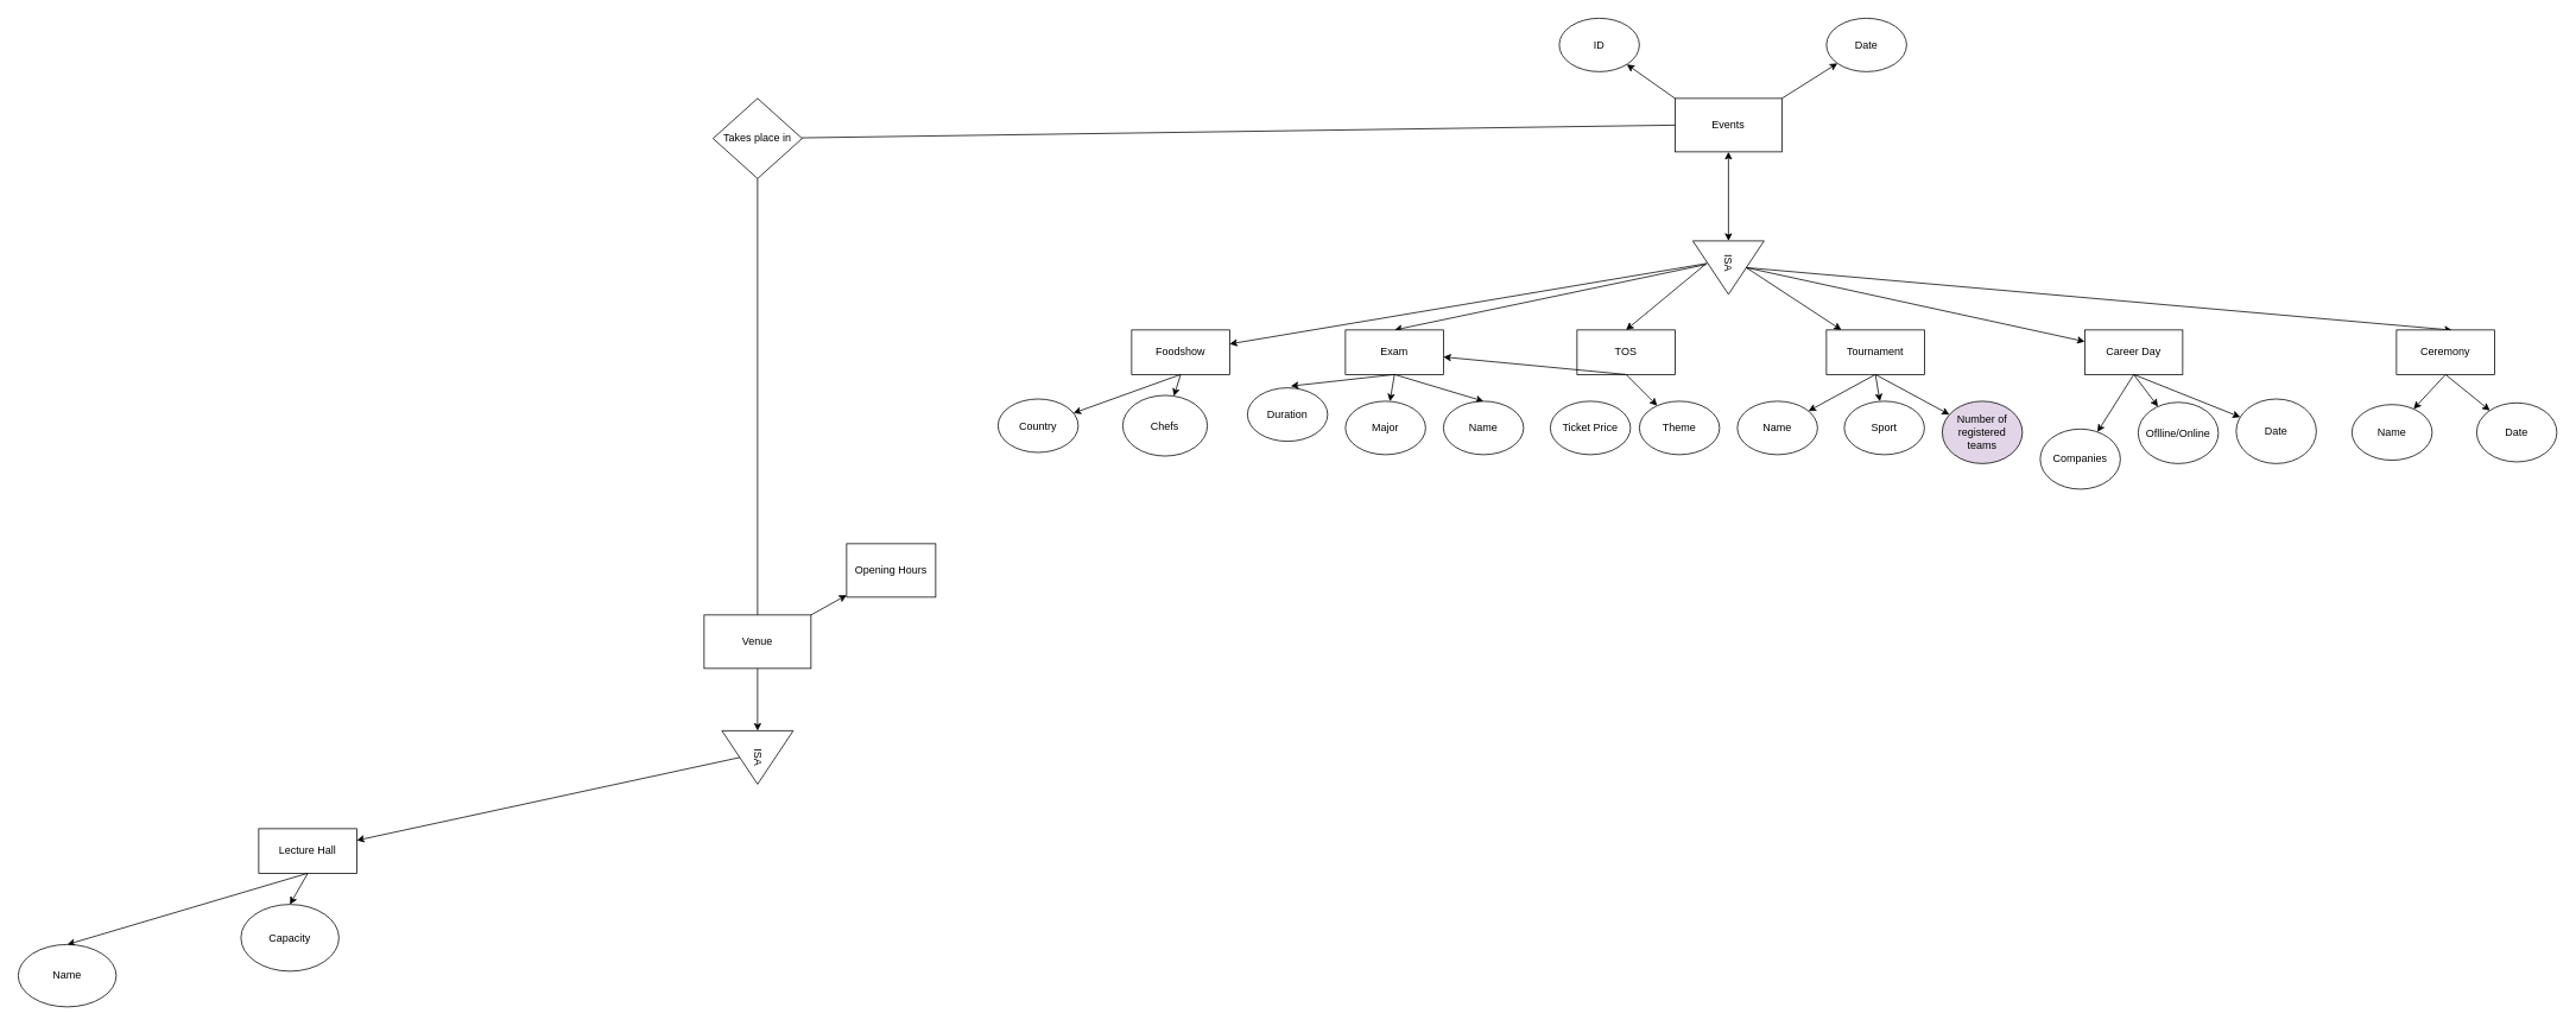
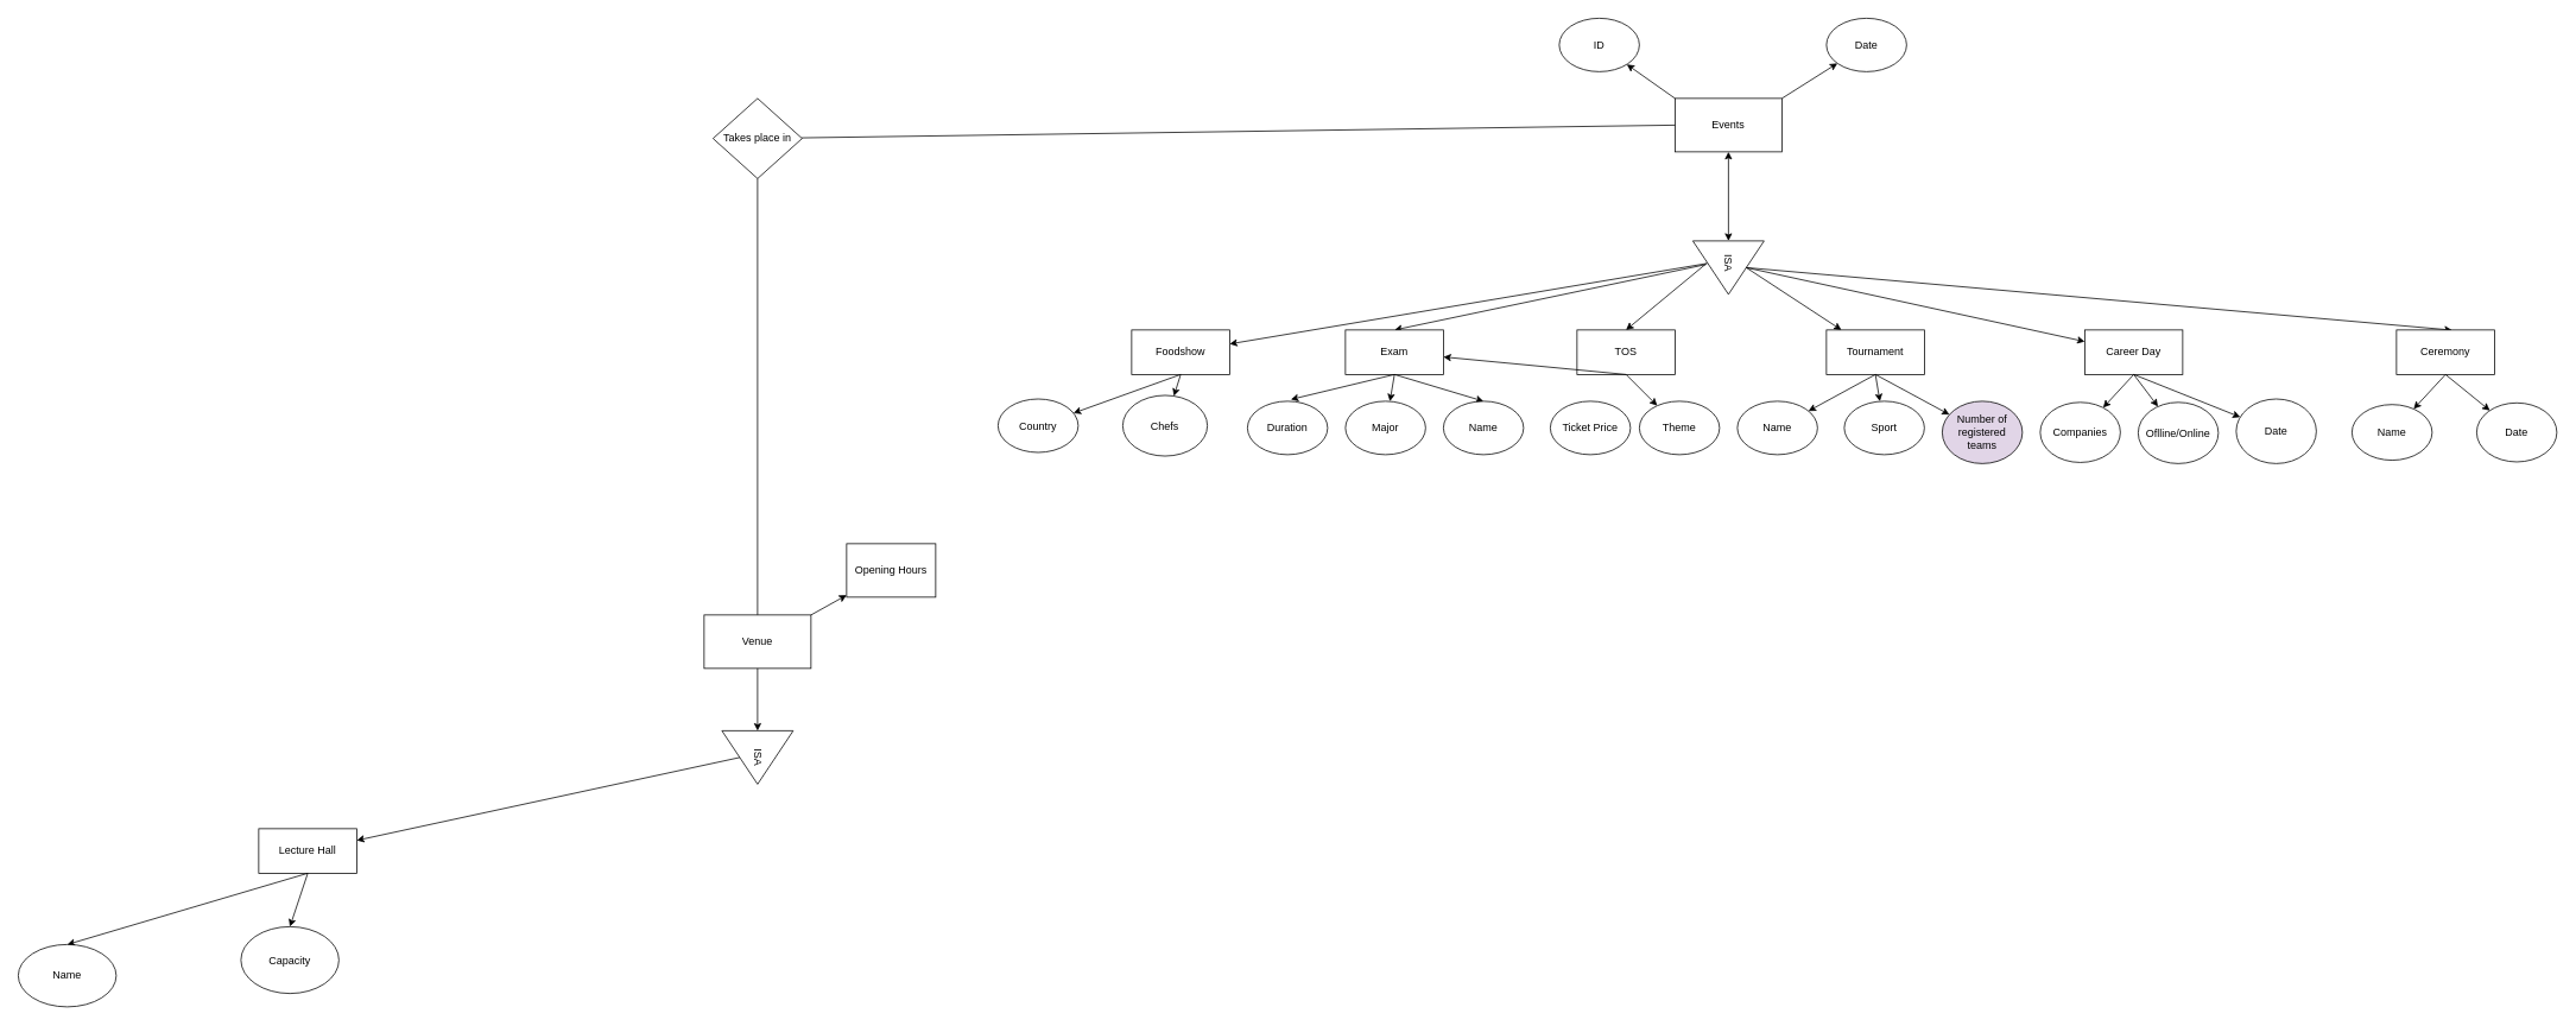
- <mxCell id="26" value="Duration" style="ellipse;whiteSpace=wrap;html=1;" vertex="1" parent="1"><mxGeometry x="1400" y="435" width="90" height="60" as="geometry" /></mxCell>
+ <mxCell id="26" value="Duration" style="ellipse;whiteSpace=wrap;html=1;" vertex="1" parent="1"><mxGeometry x="1400" y="450" width="90" height="60" as="geometry" /></mxCell>
- <mxCell id="41" value="Companies" style="ellipse;whiteSpace=wrap;html=1;" vertex="1" parent="1"><mxGeometry x="2290" y="481.25" width="90" height="67.5" as="geometry" /></mxCell>
+ <mxCell id="41" value="Companies" style="ellipse;whiteSpace=wrap;html=1;" vertex="1" parent="1"><mxGeometry x="2290" y="451.25" width="90" height="67.5" as="geometry" /></mxCell>
- <mxCell id="65" value="Capacity" style="ellipse;whiteSpace=wrap;html=1;" vertex="1" parent="1"><mxGeometry x="270" y="1015" width="110" height="75" as="geometry" /></mxCell>
+ <mxCell id="65" value="Capacity" style="ellipse;whiteSpace=wrap;html=1;" vertex="1" parent="1"><mxGeometry x="270" y="1040" width="110" height="75" as="geometry" /></mxCell>
